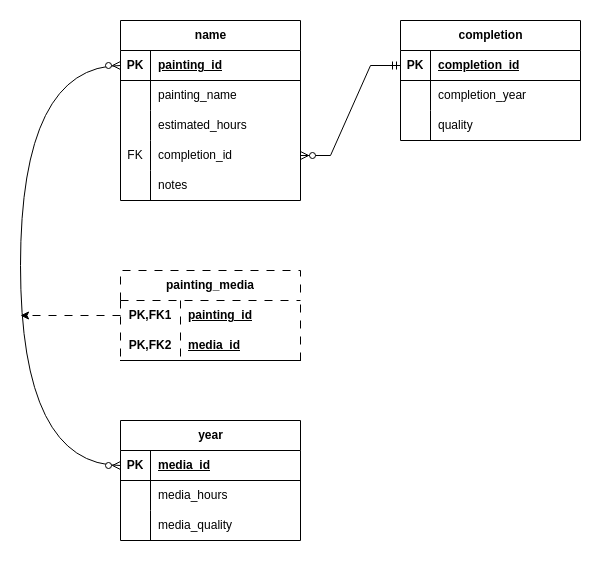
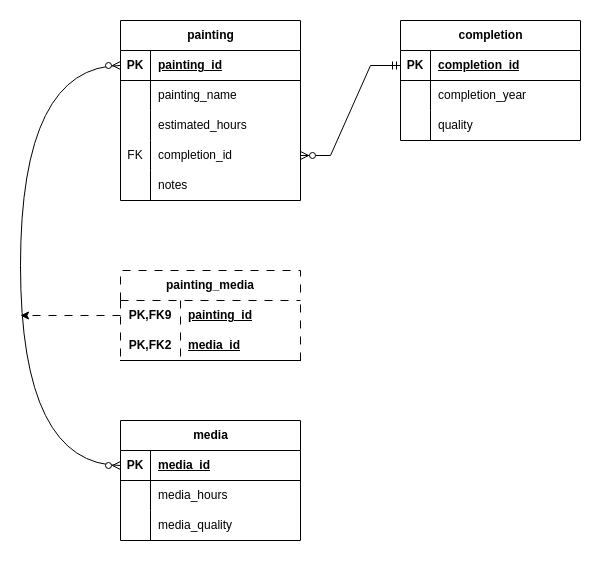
- <mxCell id="12" value="name" style="shape=table;startSize=30;container=1;collapsible=1;childLayout=tableLayout;fixedRows=1;rowLines=0;fontStyle=1;align=center;resizeLast=1;html=1;" parent="1" vertex="1"><mxGeometry x="120" y="20" width="180" height="180" as="geometry" /></mxCell>
+ <mxCell id="12" value="painting" style="shape=table;startSize=30;container=1;collapsible=1;childLayout=tableLayout;fixedRows=1;rowLines=0;fontStyle=1;align=center;resizeLast=1;html=1;" parent="1" vertex="1"><mxGeometry x="120" y="20" width="180" height="180" as="geometry" /></mxCell>
- <mxCell id="40" value="PK,FK1" style="shape=partialRectangle;connectable=0;fillColor=none;top=0;left=0;bottom=0;right=0;fontStyle=1;overflow=hidden;html=1;whiteSpace=wrap;" parent="39" vertex="1"><mxGeometry width="60" height="30" as="geometry"><mxRectangle width="60" height="30" as="alternateBounds" /></mxGeometry></mxCell>
+ <mxCell id="40" value="PK,FK9" style="shape=partialRectangle;connectable=0;fillColor=none;top=0;left=0;bottom=0;right=0;fontStyle=1;overflow=hidden;html=1;whiteSpace=wrap;" parent="39" vertex="1"><mxGeometry width="60" height="30" as="geometry"><mxRectangle width="60" height="30" as="alternateBounds" /></mxGeometry></mxCell>
- <mxCell id="2" value="year" style="shape=table;startSize=30;container=1;collapsible=1;childLayout=tableLayout;fixedRows=1;rowLines=0;fontStyle=1;align=center;resizeLast=1;html=1;" parent="1" vertex="1"><mxGeometry x="120" y="420" width="180" height="120" as="geometry" /></mxCell>
+ <mxCell id="2" value="media" style="shape=table;startSize=30;container=1;collapsible=1;childLayout=tableLayout;fixedRows=1;rowLines=0;fontStyle=1;align=center;resizeLast=1;html=1;" parent="1" vertex="1"><mxGeometry x="120" y="420" width="180" height="120" as="geometry" /></mxCell>
